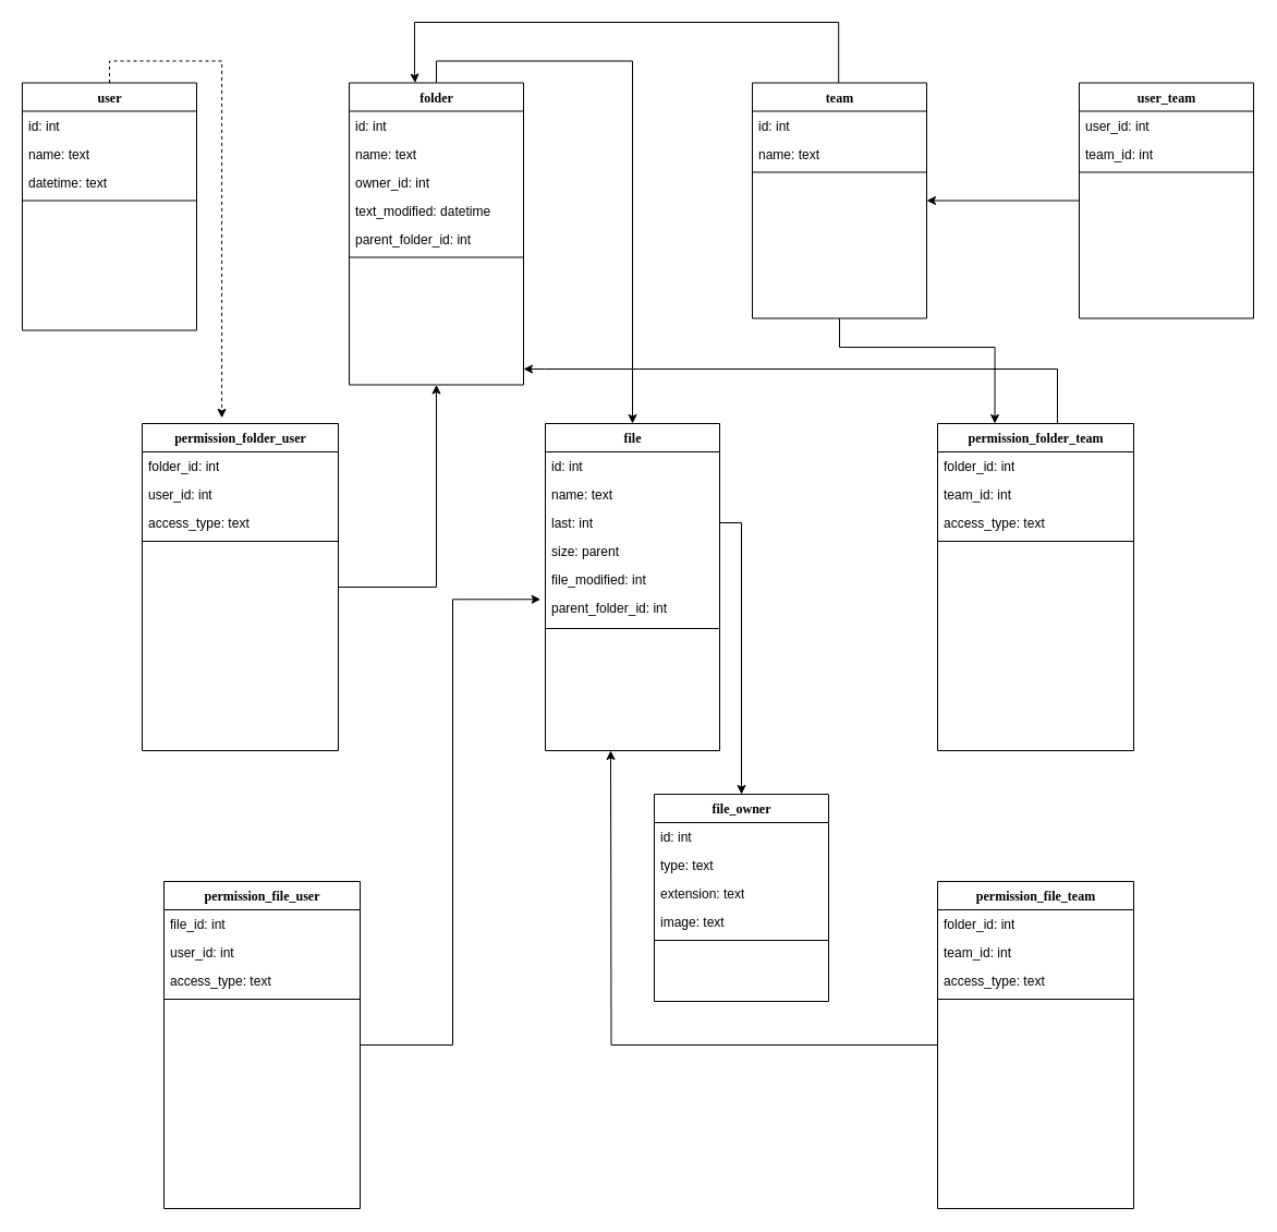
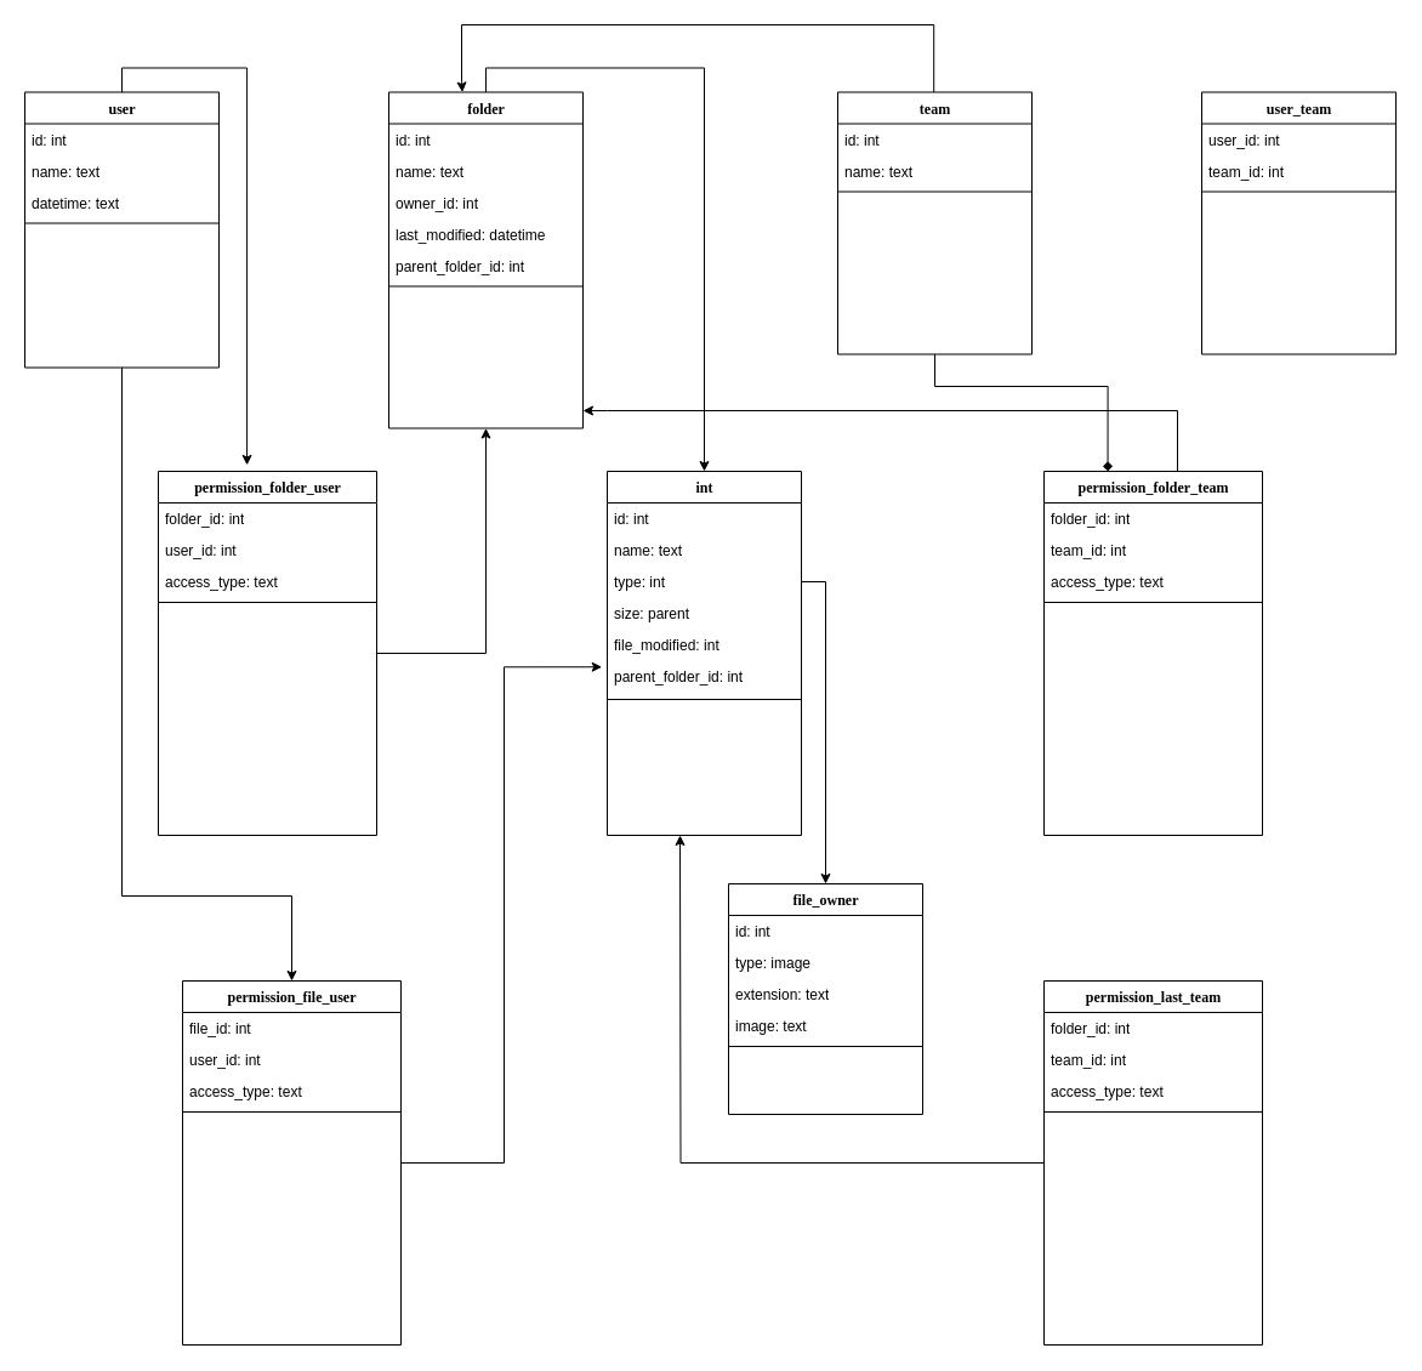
- <mxCell id="2" style="edgeStyle=orthogonalEdgeStyle;rounded=0;orthogonalLoop=1;jettySize=auto;html=1;exitX=0.5;exitY=0;exitDx=0;exitDy=0;entryX=0.406;entryY=-0.017;entryDx=0;entryDy=0;entryPerimeter=0;dashed=1;" parent="1" source="4" target="26" edge="1"><mxGeometry relative="1" as="geometry" /></mxCell>
+ <mxCell id="2" style="edgeStyle=orthogonalEdgeStyle;rounded=0;orthogonalLoop=1;jettySize=auto;html=1;exitX=0.5;exitY=0;exitDx=0;exitDy=0;entryX=0.406;entryY=-0.017;entryDx=0;entryDy=0;entryPerimeter=0;" parent="1" source="4" target="26" edge="1"><mxGeometry relative="1" as="geometry" /></mxCell>
- <mxCell id="44" style="edgeStyle=orthogonalEdgeStyle;rounded=0;orthogonalLoop=1;jettySize=auto;html=1;entryX=1;entryY=0.5;entryDx=0;entryDy=0;" edge="1" parent="1" source="45" target="40"><mxGeometry relative="1" as="geometry" /></mxCell>
- <mxCell id="14" value="text_modified: datetime" style="text;html=1;strokeColor=none;fillColor=none;align=left;verticalAlign=top;spacingLeft=4;spacingRight=4;whiteSpace=wrap;overflow=hidden;rotatable=0;points=[[0,0.5],[1,0.5]];portConstraint=eastwest;" vertex="1" parent="10"><mxGeometry y="104" width="160" height="26" as="geometry" /></mxCell>
+ <mxCell id="14" value="last_modified: datetime" style="text;html=1;strokeColor=none;fillColor=none;align=left;verticalAlign=top;spacingLeft=4;spacingRight=4;whiteSpace=wrap;overflow=hidden;rotatable=0;points=[[0,0.5],[1,0.5]];portConstraint=eastwest;" vertex="1" parent="10"><mxGeometry y="104" width="160" height="26" as="geometry" /></mxCell>
- <mxCell id="39" style="edgeStyle=orthogonalEdgeStyle;rounded=0;orthogonalLoop=1;jettySize=auto;html=1;exitX=0.5;exitY=1;exitDx=0;exitDy=0;entryX=0.292;entryY=0;entryDx=0;entryDy=0;entryPerimeter=0;" edge="1" parent="1" source="40" target="50"><mxGeometry relative="1" as="geometry"><Array as="points"><mxPoint x="770" y="318" /><mxPoint x="913" y="318" /></Array></mxGeometry></mxCell>
+ <mxCell id="39" style="edgeStyle=orthogonalEdgeStyle;rounded=0;orthogonalLoop=1;jettySize=auto;html=1;exitX=0.5;exitY=1;exitDx=0;exitDy=0;entryX=0.292;entryY=0;entryDx=0;entryDy=0;entryPerimeter=0;endArrow=diamond;" edge="1" parent="1" source="40" target="50"><mxGeometry relative="1" as="geometry"><Array as="points"><mxPoint x="770" y="318" /><mxPoint x="913" y="318" /></Array></mxGeometry></mxCell>
- <mxCell id="17" value="file" style="swimlane;html=1;fontStyle=1;align=center;verticalAlign=top;childLayout=stackLayout;horizontal=1;startSize=26;horizontalStack=0;resizeParent=1;resizeLast=0;collapsible=1;marginBottom=0;swimlaneFillColor=#ffffff;rounded=0;shadow=0;comic=0;labelBackgroundColor=none;strokeWidth=1;fillColor=none;fontFamily=Verdana;fontSize=12" parent="1" vertex="1"><mxGeometry x="500" y="388" width="160" height="300" as="geometry" /></mxCell>
+ <mxCell id="17" value="int" style="swimlane;html=1;fontStyle=1;align=center;verticalAlign=top;childLayout=stackLayout;horizontal=1;startSize=26;horizontalStack=0;resizeParent=1;resizeLast=0;collapsible=1;marginBottom=0;swimlaneFillColor=#ffffff;rounded=0;shadow=0;comic=0;labelBackgroundColor=none;strokeWidth=1;fillColor=none;fontFamily=Verdana;fontSize=12" parent="1" vertex="1"><mxGeometry x="500" y="388" width="160" height="300" as="geometry" /></mxCell>
- <mxCell id="20" value="last: int" style="text;html=1;strokeColor=none;fillColor=none;align=left;verticalAlign=top;spacingLeft=4;spacingRight=4;whiteSpace=wrap;overflow=hidden;rotatable=0;points=[[0,0.5],[1,0.5]];portConstraint=eastwest;" parent="17" vertex="1"><mxGeometry y="78" width="160" height="26" as="geometry" /></mxCell>
+ <mxCell id="20" value="type: int" style="text;html=1;strokeColor=none;fillColor=none;align=left;verticalAlign=top;spacingLeft=4;spacingRight=4;whiteSpace=wrap;overflow=hidden;rotatable=0;points=[[0,0.5],[1,0.5]];portConstraint=eastwest;" parent="17" vertex="1"><mxGeometry y="78" width="160" height="26" as="geometry" /></mxCell>
+ <mxCell id="3" style="edgeStyle=orthogonalEdgeStyle;rounded=0;orthogonalLoop=1;jettySize=auto;html=1;exitX=0.5;exitY=1;exitDx=0;exitDy=0;entryX=0.5;entryY=0;entryDx=0;entryDy=0;" edge="1" parent="1" source="4" target="56"><mxGeometry relative="1" as="geometry"><Array as="points"><mxPoint x="100" y="738" /><mxPoint x="240" y="738" /></Array></mxGeometry></mxCell>
- <mxCell id="33" value="type: text" style="text;html=1;strokeColor=none;fillColor=none;align=left;verticalAlign=top;spacingLeft=4;spacingRight=4;whiteSpace=wrap;overflow=hidden;rotatable=0;points=[[0,0.5],[1,0.5]];portConstraint=eastwest;" parent="31" vertex="1"><mxGeometry y="52" width="160" height="26" as="geometry" /></mxCell>
+ <mxCell id="33" value="type: image" style="text;html=1;strokeColor=none;fillColor=none;align=left;verticalAlign=top;spacingLeft=4;spacingRight=4;whiteSpace=wrap;overflow=hidden;rotatable=0;points=[[0,0.5],[1,0.5]];portConstraint=eastwest;" parent="31" vertex="1"><mxGeometry y="52" width="160" height="26" as="geometry" /></mxCell>
- <mxCell id="62" value="permission_file_team" style="swimlane;html=1;fontStyle=1;align=center;verticalAlign=top;childLayout=stackLayout;horizontal=1;startSize=26;horizontalStack=0;resizeParent=1;resizeLast=0;collapsible=1;marginBottom=0;swimlaneFillColor=#ffffff;rounded=0;shadow=0;comic=0;labelBackgroundColor=none;strokeWidth=1;fillColor=none;fontFamily=Verdana;fontSize=12" vertex="1" parent="1"><mxGeometry x="860" y="808" width="180" height="300" as="geometry" /></mxCell>
+ <mxCell id="62" value="permission_last_team" style="swimlane;html=1;fontStyle=1;align=center;verticalAlign=top;childLayout=stackLayout;horizontal=1;startSize=26;horizontalStack=0;resizeParent=1;resizeLast=0;collapsible=1;marginBottom=0;swimlaneFillColor=#ffffff;rounded=0;shadow=0;comic=0;labelBackgroundColor=none;strokeWidth=1;fillColor=none;fontFamily=Verdana;fontSize=12" vertex="1" parent="1"><mxGeometry x="860" y="808" width="180" height="300" as="geometry" /></mxCell>
